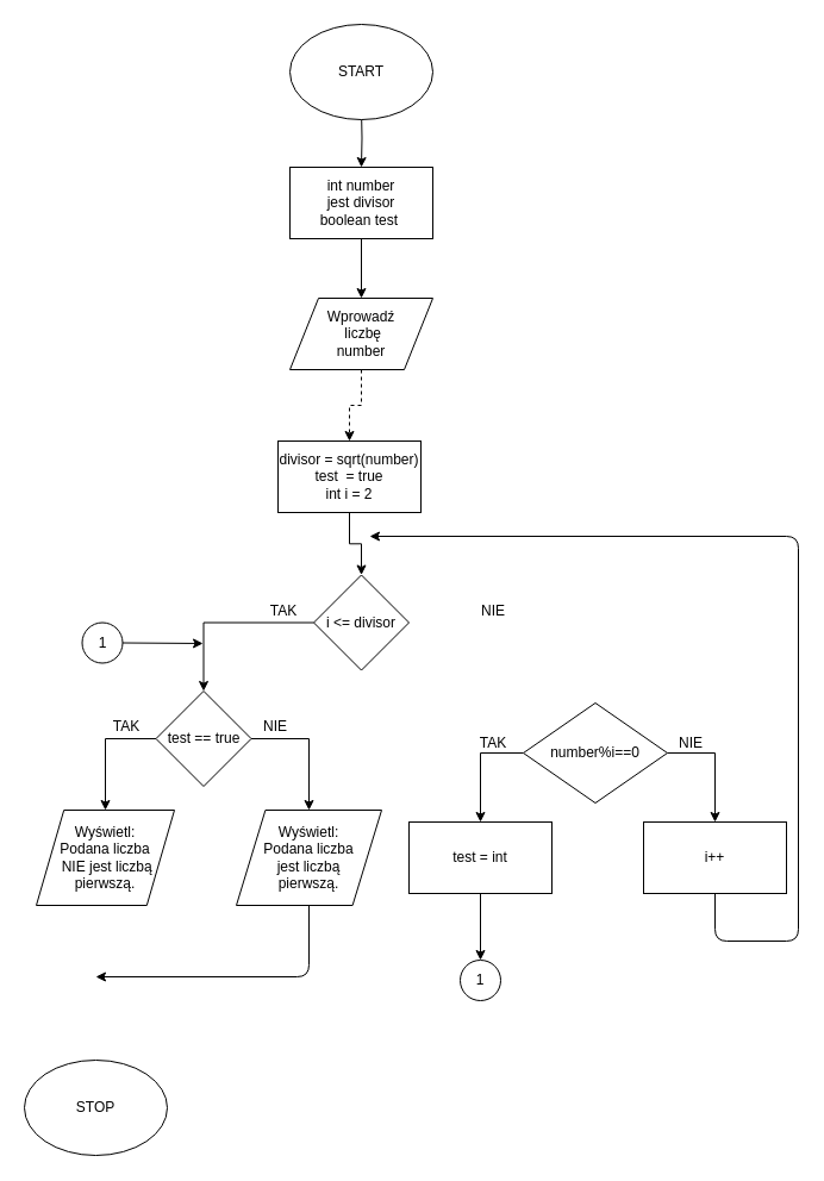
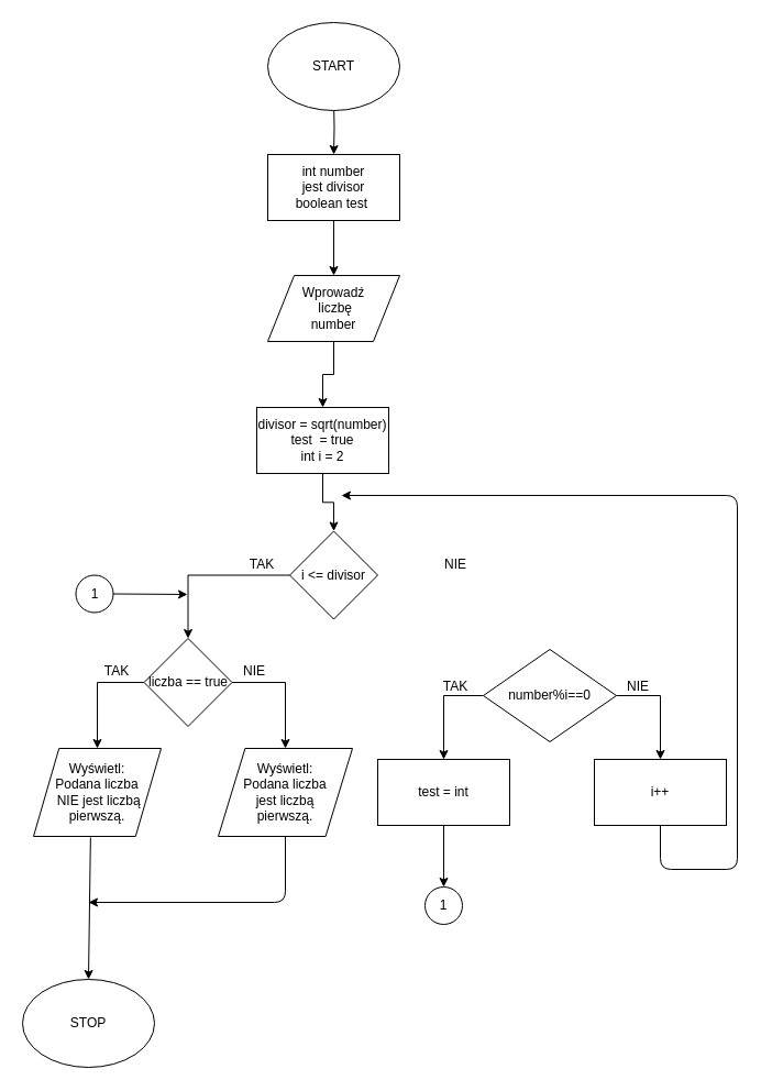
- <mxCell id="5" value="" style="edgeStyle=orthogonalEdgeStyle;rounded=0;orthogonalLoop=1;jettySize=auto;html=1;entryX=0.5;entryY=0;entryDx=0;entryDy=0;dashed=1;" parent="1" source="6" target="12" edge="1"><mxGeometry relative="1" as="geometry"><mxPoint x="303" y="380" as="targetPoint" /></mxGeometry></mxCell>
+ <mxCell id="5" value="" style="edgeStyle=orthogonalEdgeStyle;rounded=0;orthogonalLoop=1;jettySize=auto;html=1;entryX=0.5;entryY=0;entryDx=0;entryDy=0;" parent="1" source="6" target="12" edge="1"><mxGeometry relative="1" as="geometry"><mxPoint x="303" y="380" as="targetPoint" /></mxGeometry></mxCell>
- <mxCell id="19" value="test == true" style="rhombus;whiteSpace=wrap;html=1;" parent="1" vertex="1"><mxGeometry x="130.5" y="580" width="80" height="80" as="geometry" /></mxCell>
+ <mxCell id="19" value="liczba == true" style="rhombus;whiteSpace=wrap;html=1;" parent="1" vertex="1"><mxGeometry x="130.5" y="580" width="80" height="80" as="geometry" /></mxCell>
+ <mxCell id="28" value="" style="endArrow=classic;html=1;exitX=0.447;exitY=1.013;exitDx=0;exitDy=0;exitPerimeter=0;entryX=0.5;entryY=0;entryDx=0;entryDy=0;" parent="1" source="23" target="10" edge="1"><mxGeometry width="50" height="50" relative="1" as="geometry"><mxPoint x="130" y="900" as="sourcePoint" /><mxPoint x="180" y="850" as="targetPoint" /></mxGeometry></mxCell>
